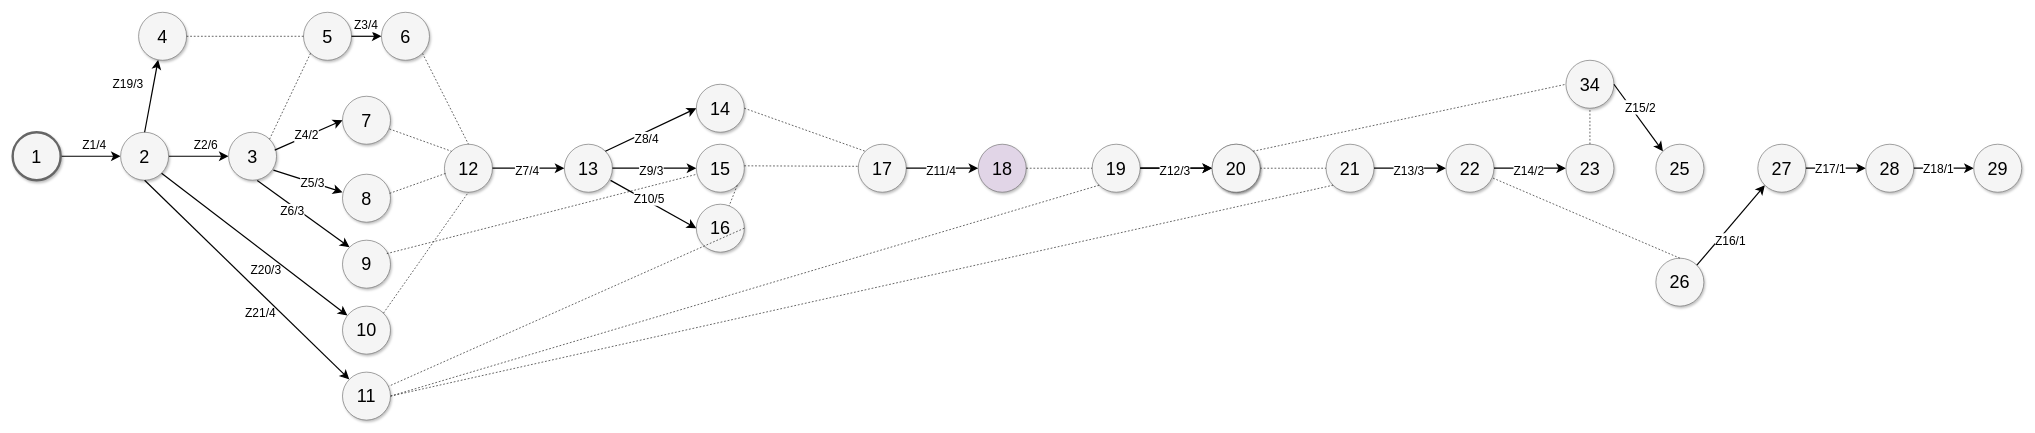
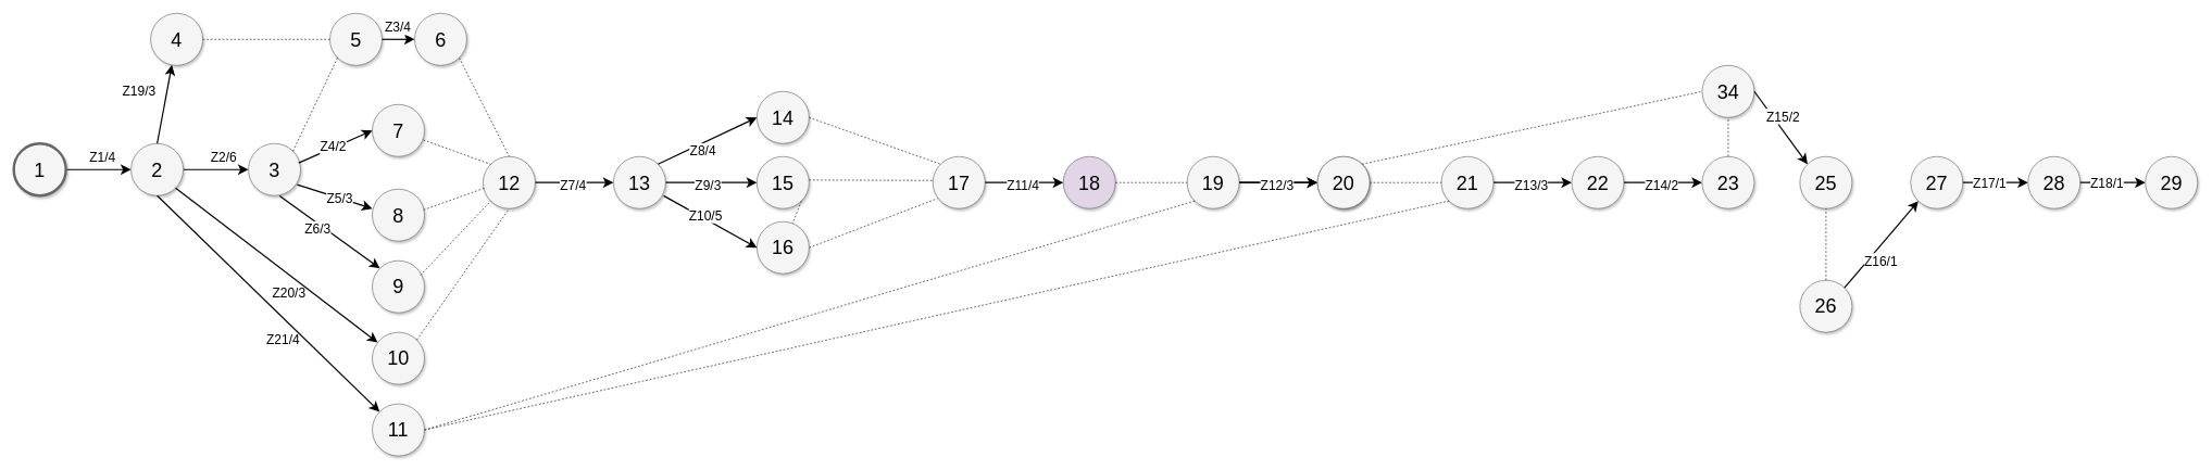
- <mxCell id="20" value="" style="endArrow=none;dashed=1;html=1;rounded=0;exitX=0.923;exitY=0.28;exitDx=0;exitDy=0;exitPerimeter=0;" parent="1" source="16" target="30" edge="1"><mxGeometry width="50" height="50" relative="1" as="geometry"><mxPoint x="680" y="420" as="sourcePoint" /><mxPoint x="730" y="370" as="targetPoint" /></mxGeometry></mxCell>
+ <mxCell id="20" value="" style="endArrow=none;dashed=1;html=1;rounded=0;exitX=0.923;exitY=0.28;exitDx=0;exitDy=0;exitPerimeter=0;entryX=0;entryY=1;entryDx=0;entryDy=0;" parent="1" source="16" target="19" edge="1"><mxGeometry width="50" height="50" relative="1" as="geometry"><mxPoint x="680" y="420" as="sourcePoint" /><mxPoint x="730" y="370" as="targetPoint" /></mxGeometry></mxCell>
- <mxCell id="80" value="" style="endArrow=none;dashed=1;html=1;rounded=0;exitX=0.5;exitY=0;exitDx=0;exitDy=0;" parent="1" source="78" target="68" edge="1"><mxGeometry width="50" height="50" relative="1" as="geometry"><mxPoint x="2750" y="380" as="sourcePoint" /><mxPoint x="2750" y="320" as="targetPoint" /></mxGeometry></mxCell>
+ <mxCell id="80" value="" style="endArrow=none;dashed=1;html=1;rounded=0;exitX=0.5;exitY=0;exitDx=0;exitDy=0;entryX=0.5;entryY=1;entryDx=0;entryDy=0;" parent="1" source="78" target="77" edge="1"><mxGeometry width="50" height="50" relative="1" as="geometry"><mxPoint x="2750" y="380" as="sourcePoint" /><mxPoint x="2750" y="320" as="targetPoint" /></mxGeometry></mxCell>
- <mxCell id="37" value="" style="endArrow=none;dashed=1;html=1;rounded=0;exitX=1;exitY=0.5;exitDx=0;exitDy=0;" parent="1" source="33" target="56" edge="1"><mxGeometry width="50" height="50" relative="1" as="geometry"><mxPoint x="1307" y="332" as="sourcePoint" /><mxPoint x="1401" y="299" as="targetPoint" /></mxGeometry></mxCell>
+ <mxCell id="37" value="" style="endArrow=none;dashed=1;html=1;rounded=0;exitX=1;exitY=0.5;exitDx=0;exitDy=0;entryX=0.087;entryY=0.805;entryDx=0;entryDy=0;entryPerimeter=0;" parent="1" source="33" target="36" edge="1"><mxGeometry width="50" height="50" relative="1" as="geometry"><mxPoint x="1307" y="332" as="sourcePoint" /><mxPoint x="1401" y="299" as="targetPoint" /></mxGeometry></mxCell>
